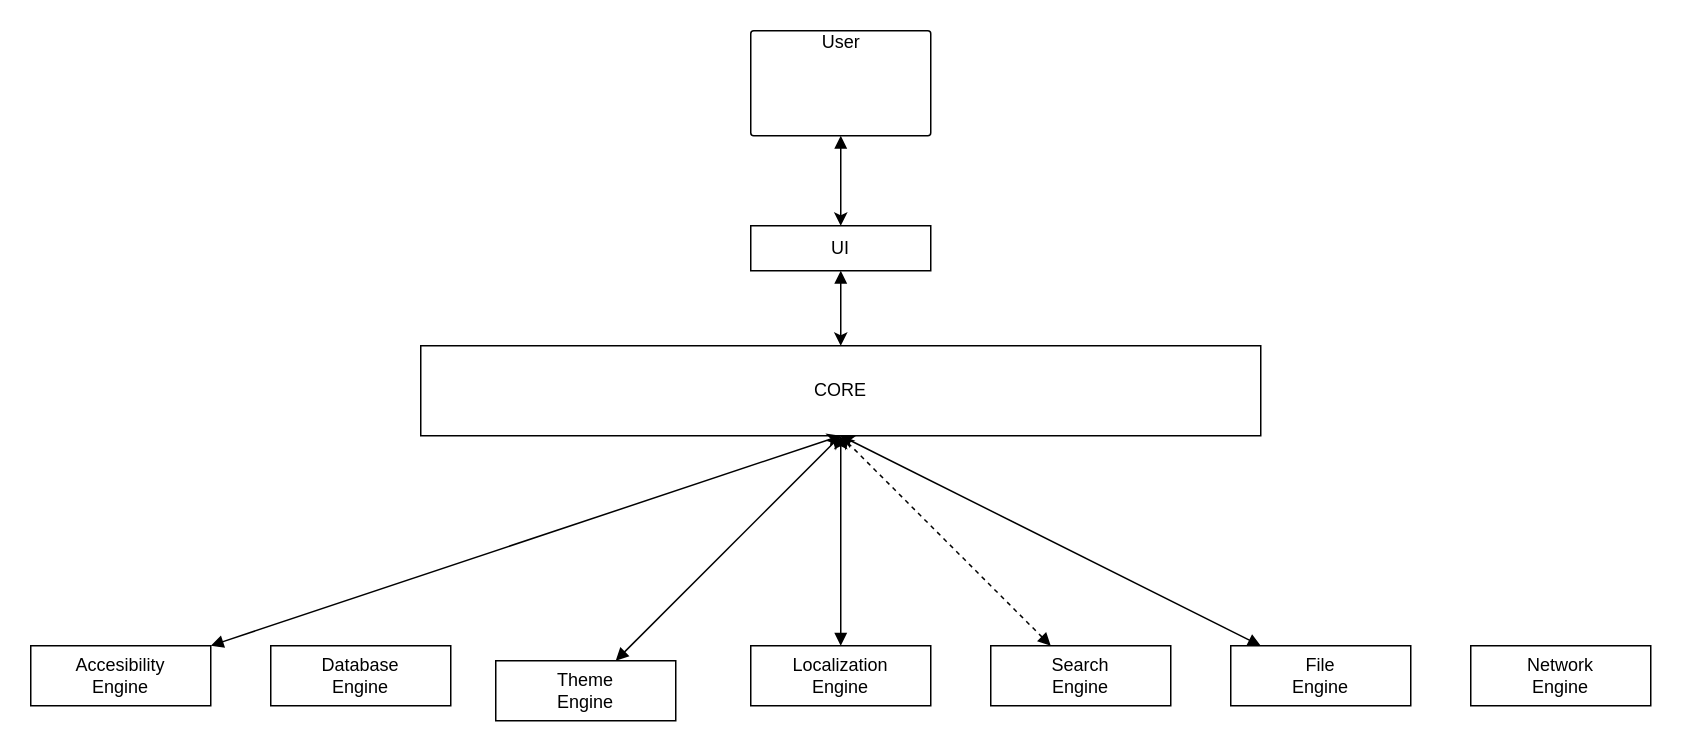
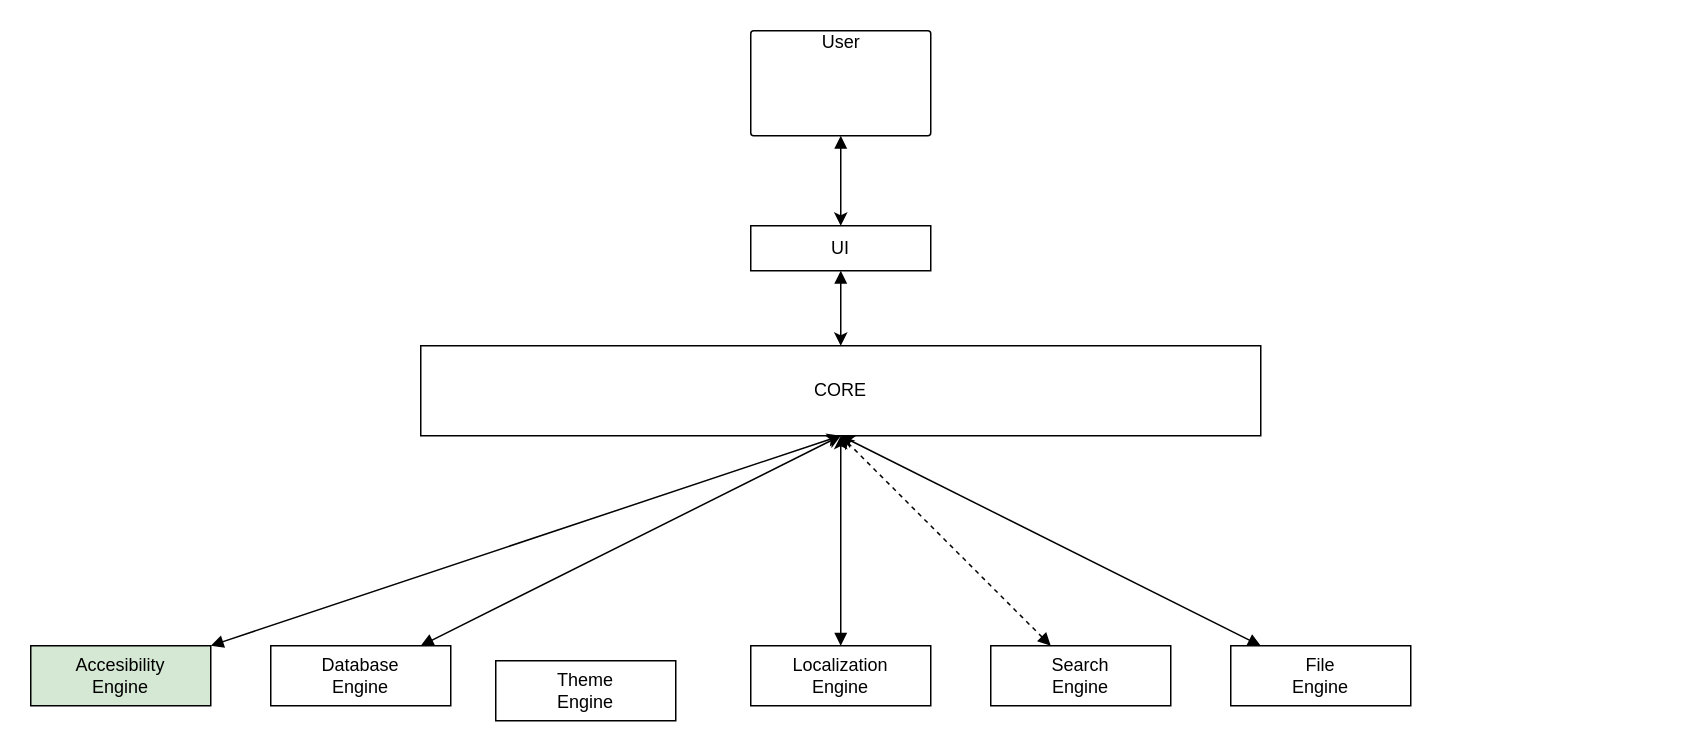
+ <mxCell id="7" style="edgeStyle=none;html=1;entryX=0.5;entryY=1;entryDx=0;entryDy=0;startArrow=block;startFill=1;" edge="1" parent="1" source="8" target="6"><mxGeometry relative="1" as="geometry" /></mxCell>
- <mxCell id="9" style="edgeStyle=none;html=1;entryX=0.5;entryY=1;entryDx=0;entryDy=0;startArrow=block;startFill=1;" edge="1" parent="1" source="10" target="6"><mxGeometry relative="1" as="geometry" /></mxCell>
- <mxCell id="19" value="Accesibility&lt;br&gt;Engine" style="rounded=0;whiteSpace=wrap;html=1;movable=1;resizable=1;rotatable=1;deletable=1;editable=1;connectable=1;" vertex="1" parent="1"><mxGeometry x="20" y="430" width="120" height="40" as="geometry" /></mxCell>
+ <mxCell id="19" value="Accesibility&lt;br&gt;Engine" style="rounded=0;whiteSpace=wrap;html=1;movable=1;resizable=1;rotatable=1;deletable=1;editable=1;connectable=1;fillColor=#d5e8d4;" vertex="1" parent="1"><mxGeometry x="20" y="430" width="120" height="40" as="geometry" /></mxCell>
- <mxCell id="17" value="Network&lt;br&gt;Engine" style="rounded=0;whiteSpace=wrap;html=1;" vertex="1" parent="1"><mxGeometry x="980" y="430" width="120" height="40" as="geometry" /></mxCell>
